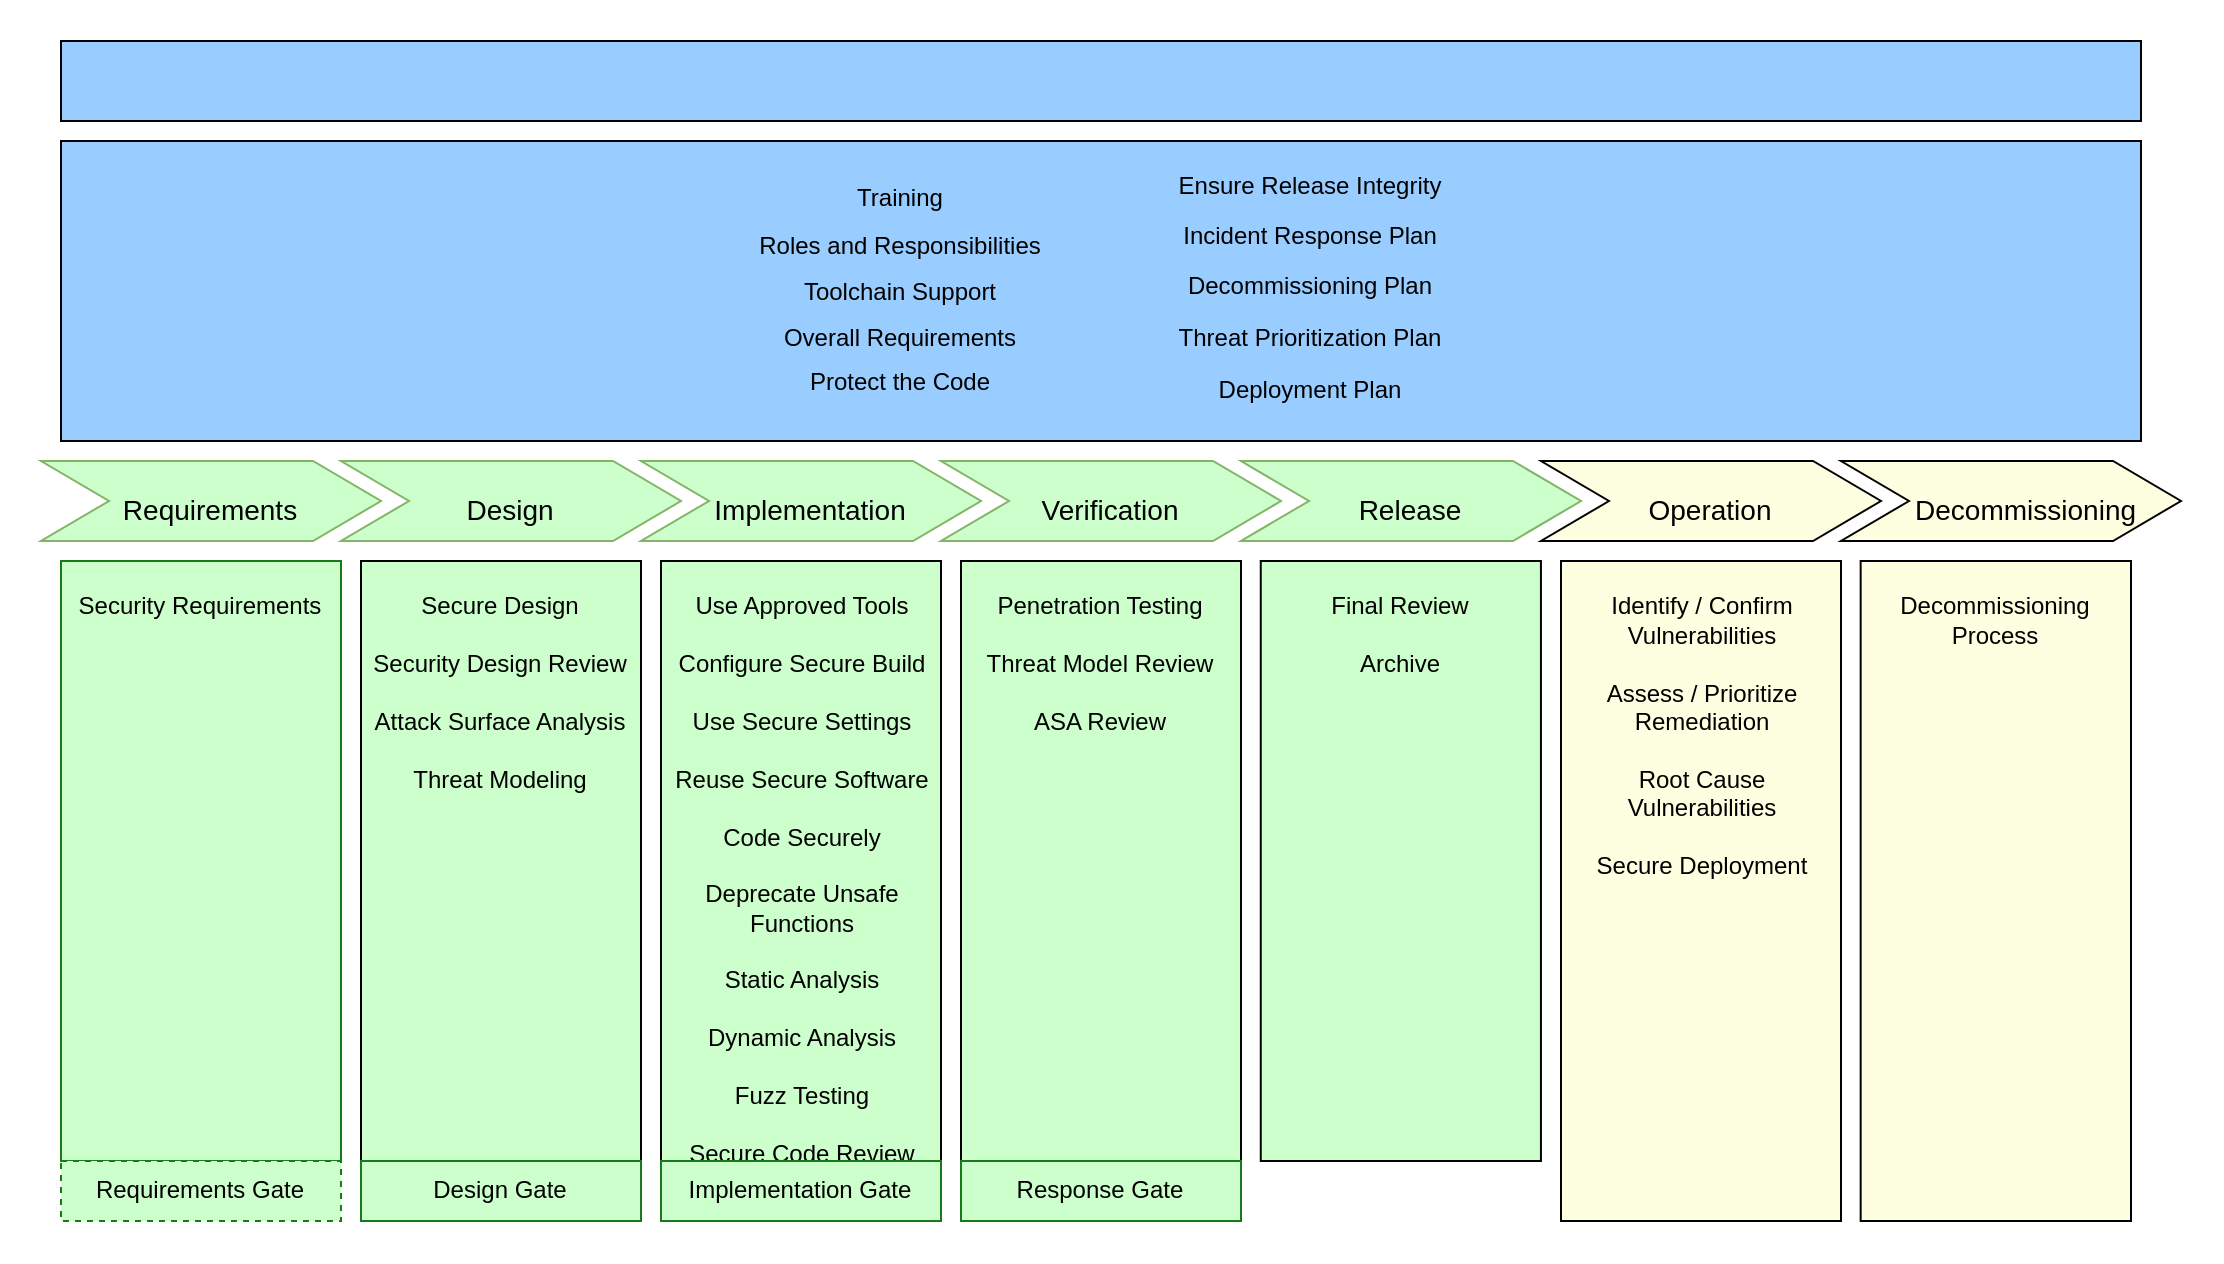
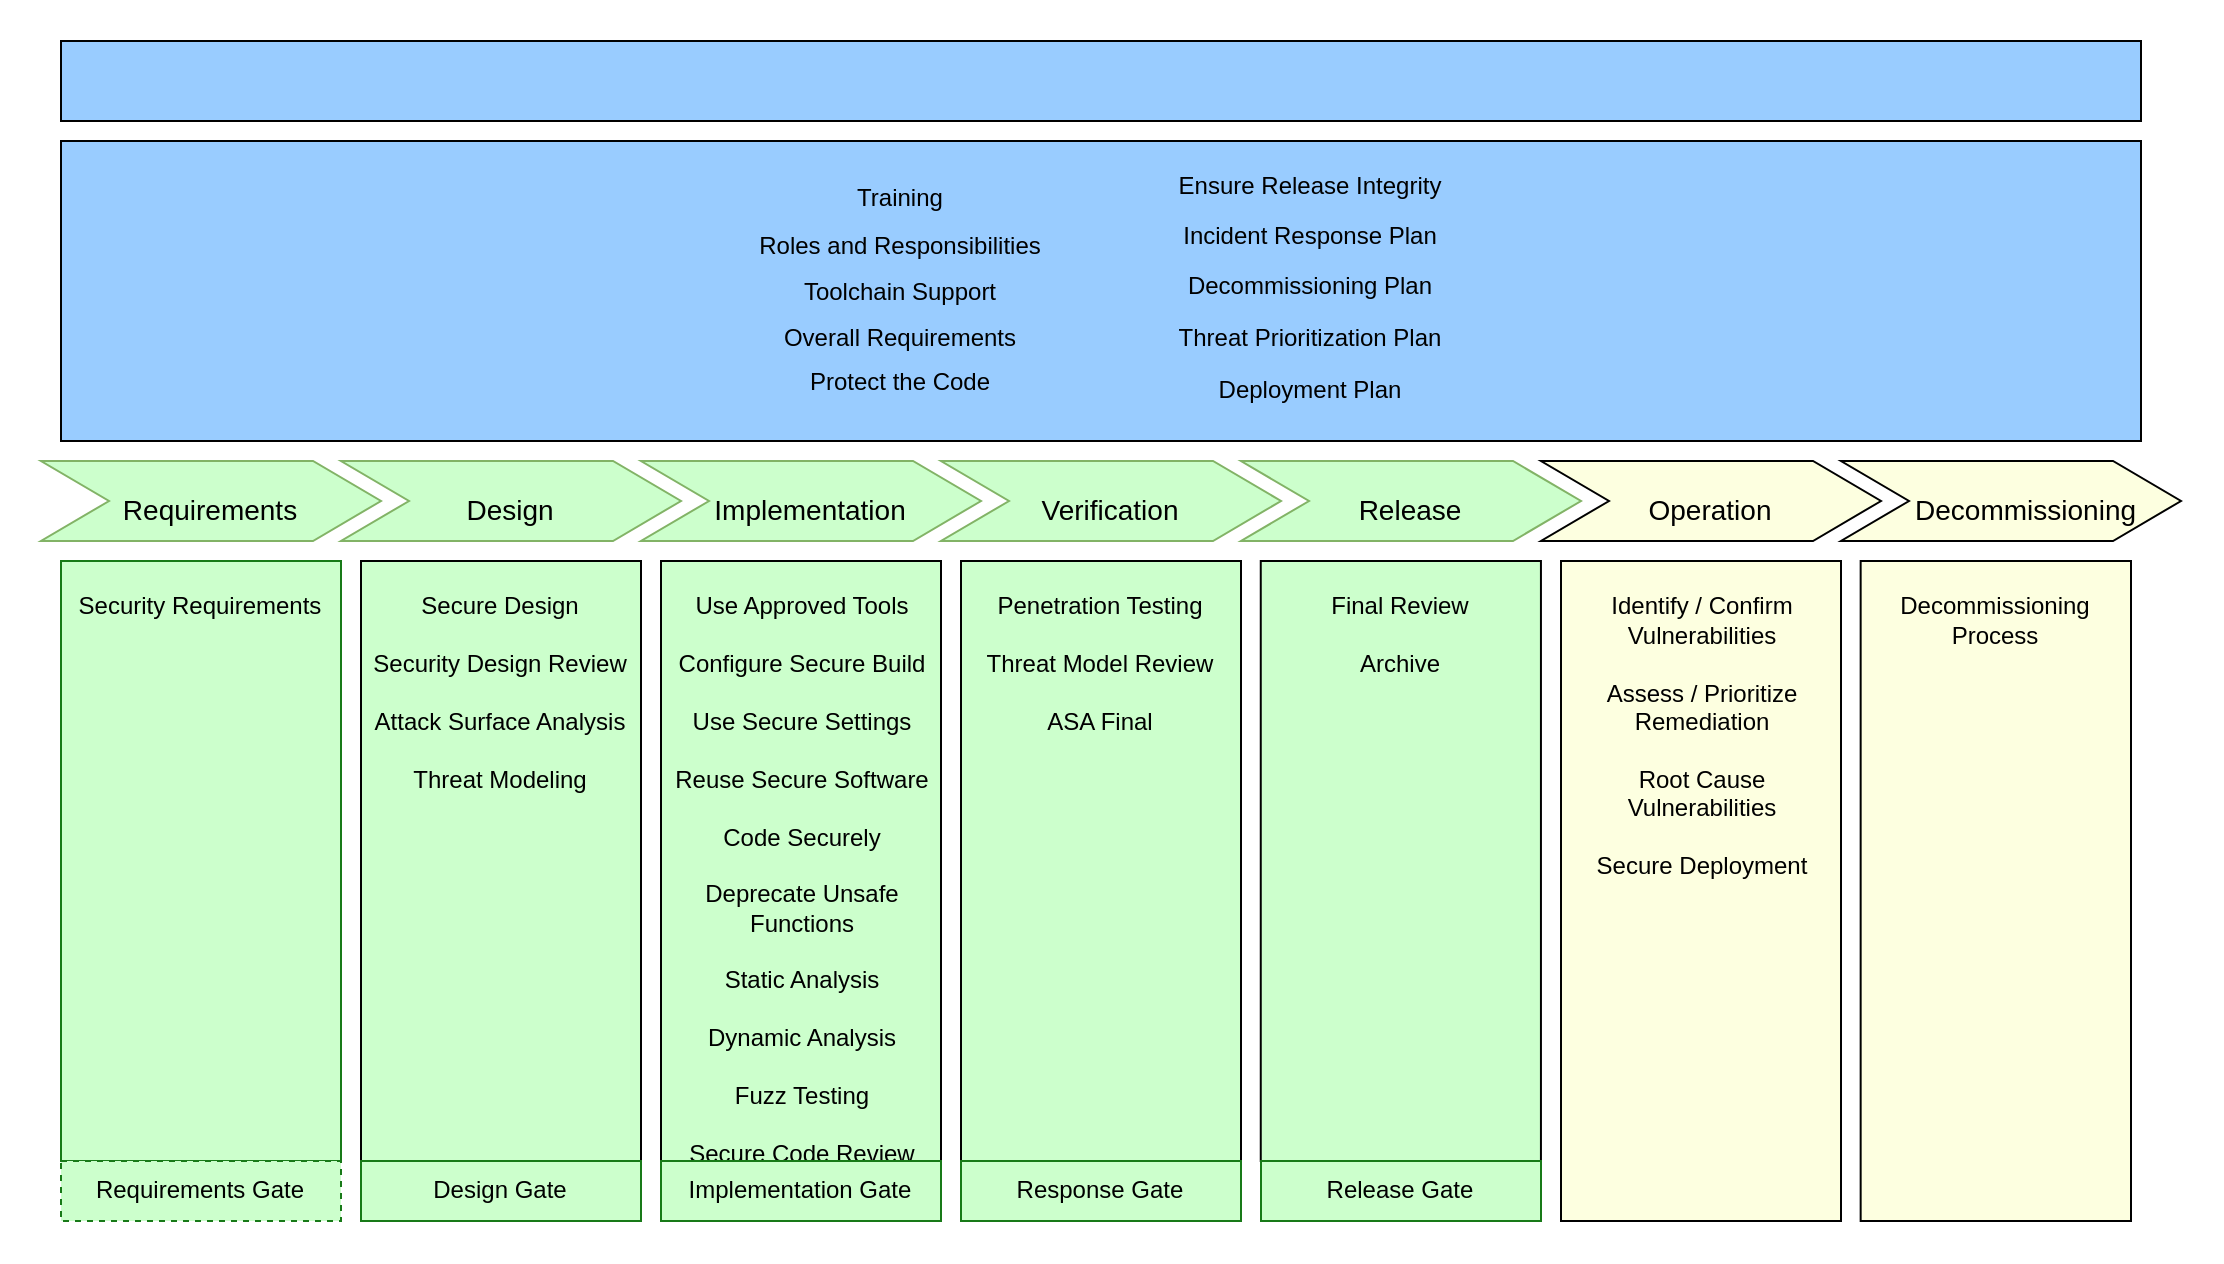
- <mxCell id="9" value="&lt;div&gt;&lt;span&gt;&lt;br&gt;&lt;/span&gt;&lt;/div&gt;&lt;div&gt;&lt;span&gt;Penetration Testing&lt;/span&gt;&lt;br&gt;&lt;/div&gt;&lt;div&gt;&lt;br&gt;&lt;/div&gt;&lt;div&gt;Threat Model Review&lt;/div&gt;&lt;div&gt;&lt;br&gt;&lt;/div&gt;&lt;div&gt;ASA Review&lt;/div&gt;" style="text;spacingTop=-5;fillColor=#99FF99;whiteSpace=wrap;html=1;align=center;fontSize=12;fontFamily=Helvetica;fillColor=none;strokeColor=none;" parent="1" vertex="1"><mxGeometry x="480" y="280" width="140" height="300" as="geometry" /></mxCell>
+ <mxCell id="9" value="&lt;div&gt;&lt;span&gt;&lt;br&gt;&lt;/span&gt;&lt;/div&gt;&lt;div&gt;&lt;span&gt;Penetration Testing&lt;/span&gt;&lt;br&gt;&lt;/div&gt;&lt;div&gt;&lt;br&gt;&lt;/div&gt;&lt;div&gt;Threat Model Review&lt;/div&gt;&lt;div&gt;&lt;br&gt;&lt;/div&gt;&lt;div&gt;ASA Final&lt;/div&gt;" style="text;spacingTop=-5;fillColor=#99FF99;whiteSpace=wrap;html=1;align=center;fontSize=12;fontFamily=Helvetica;fillColor=none;strokeColor=none;" parent="1" vertex="1"><mxGeometry x="480" y="280" width="140" height="300" as="geometry" /></mxCell>
+ <mxCell id="34" value="Release Gate" style="rounded=0;whiteSpace=wrap;html=1;shadow=0;fillColor=#CCFFCC;strokeColor=#187A18;" parent="1" vertex="1"><mxGeometry x="630" y="580" width="140" height="30" as="geometry" /></mxCell>
